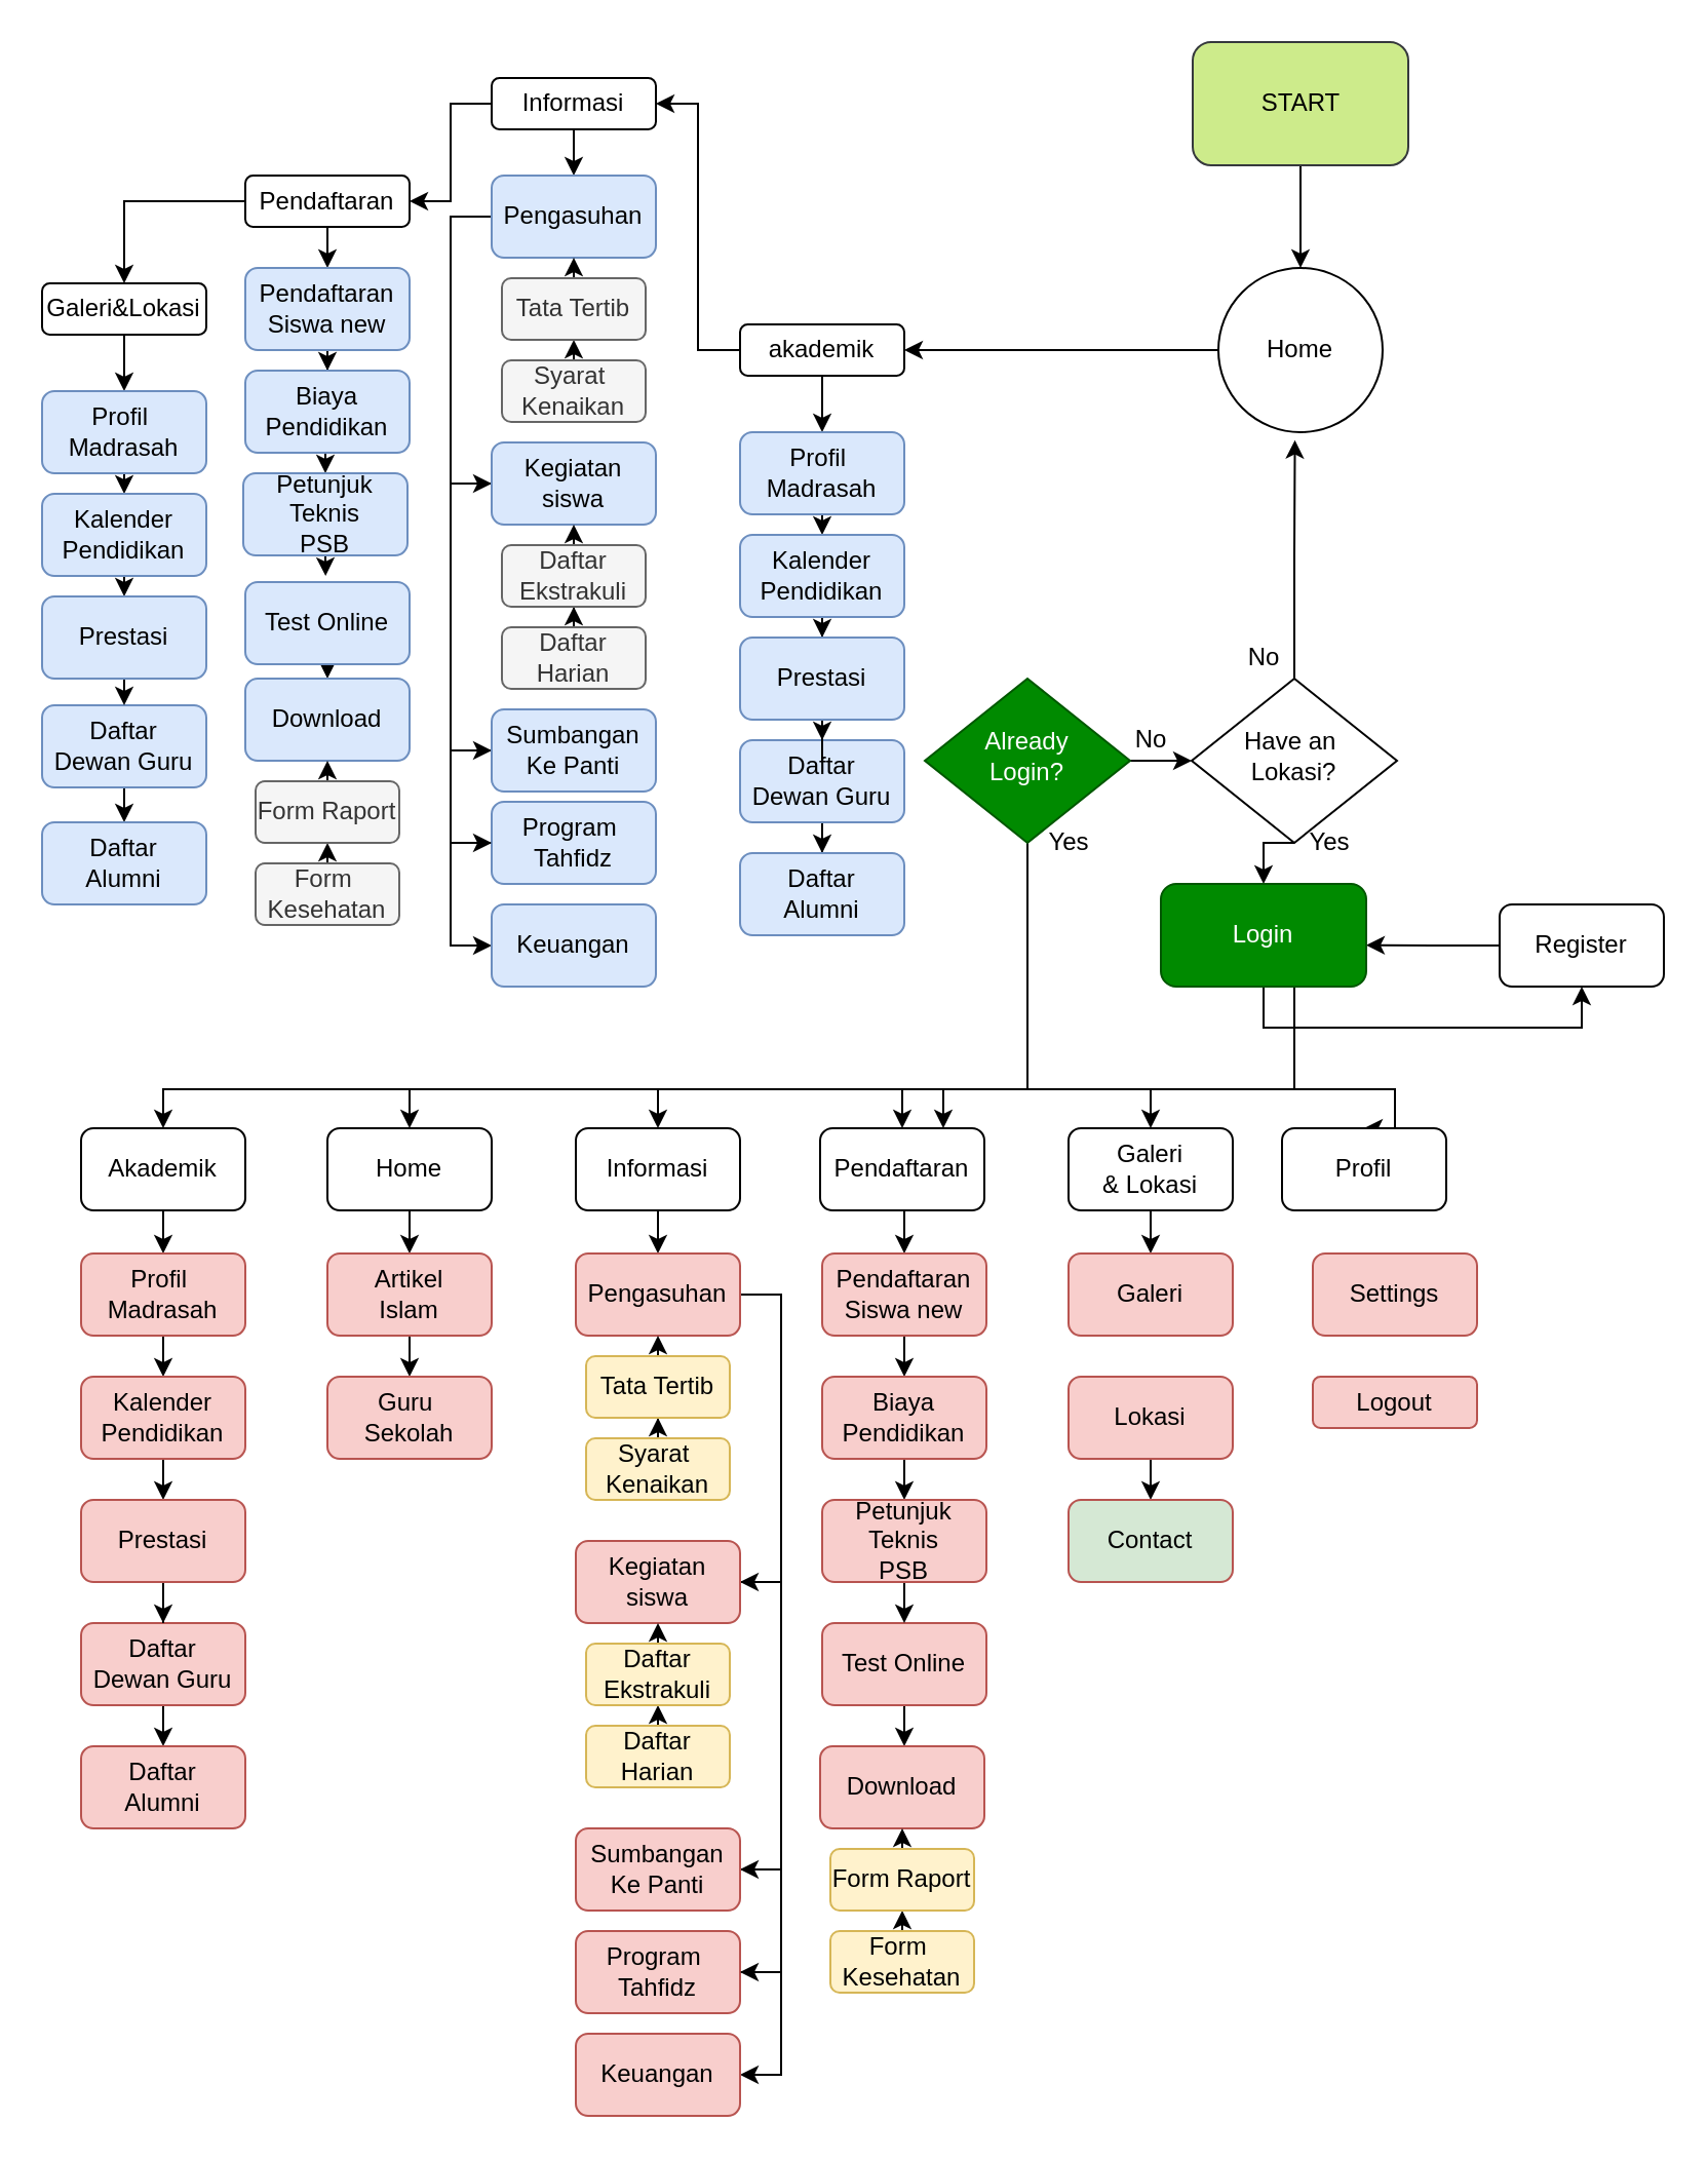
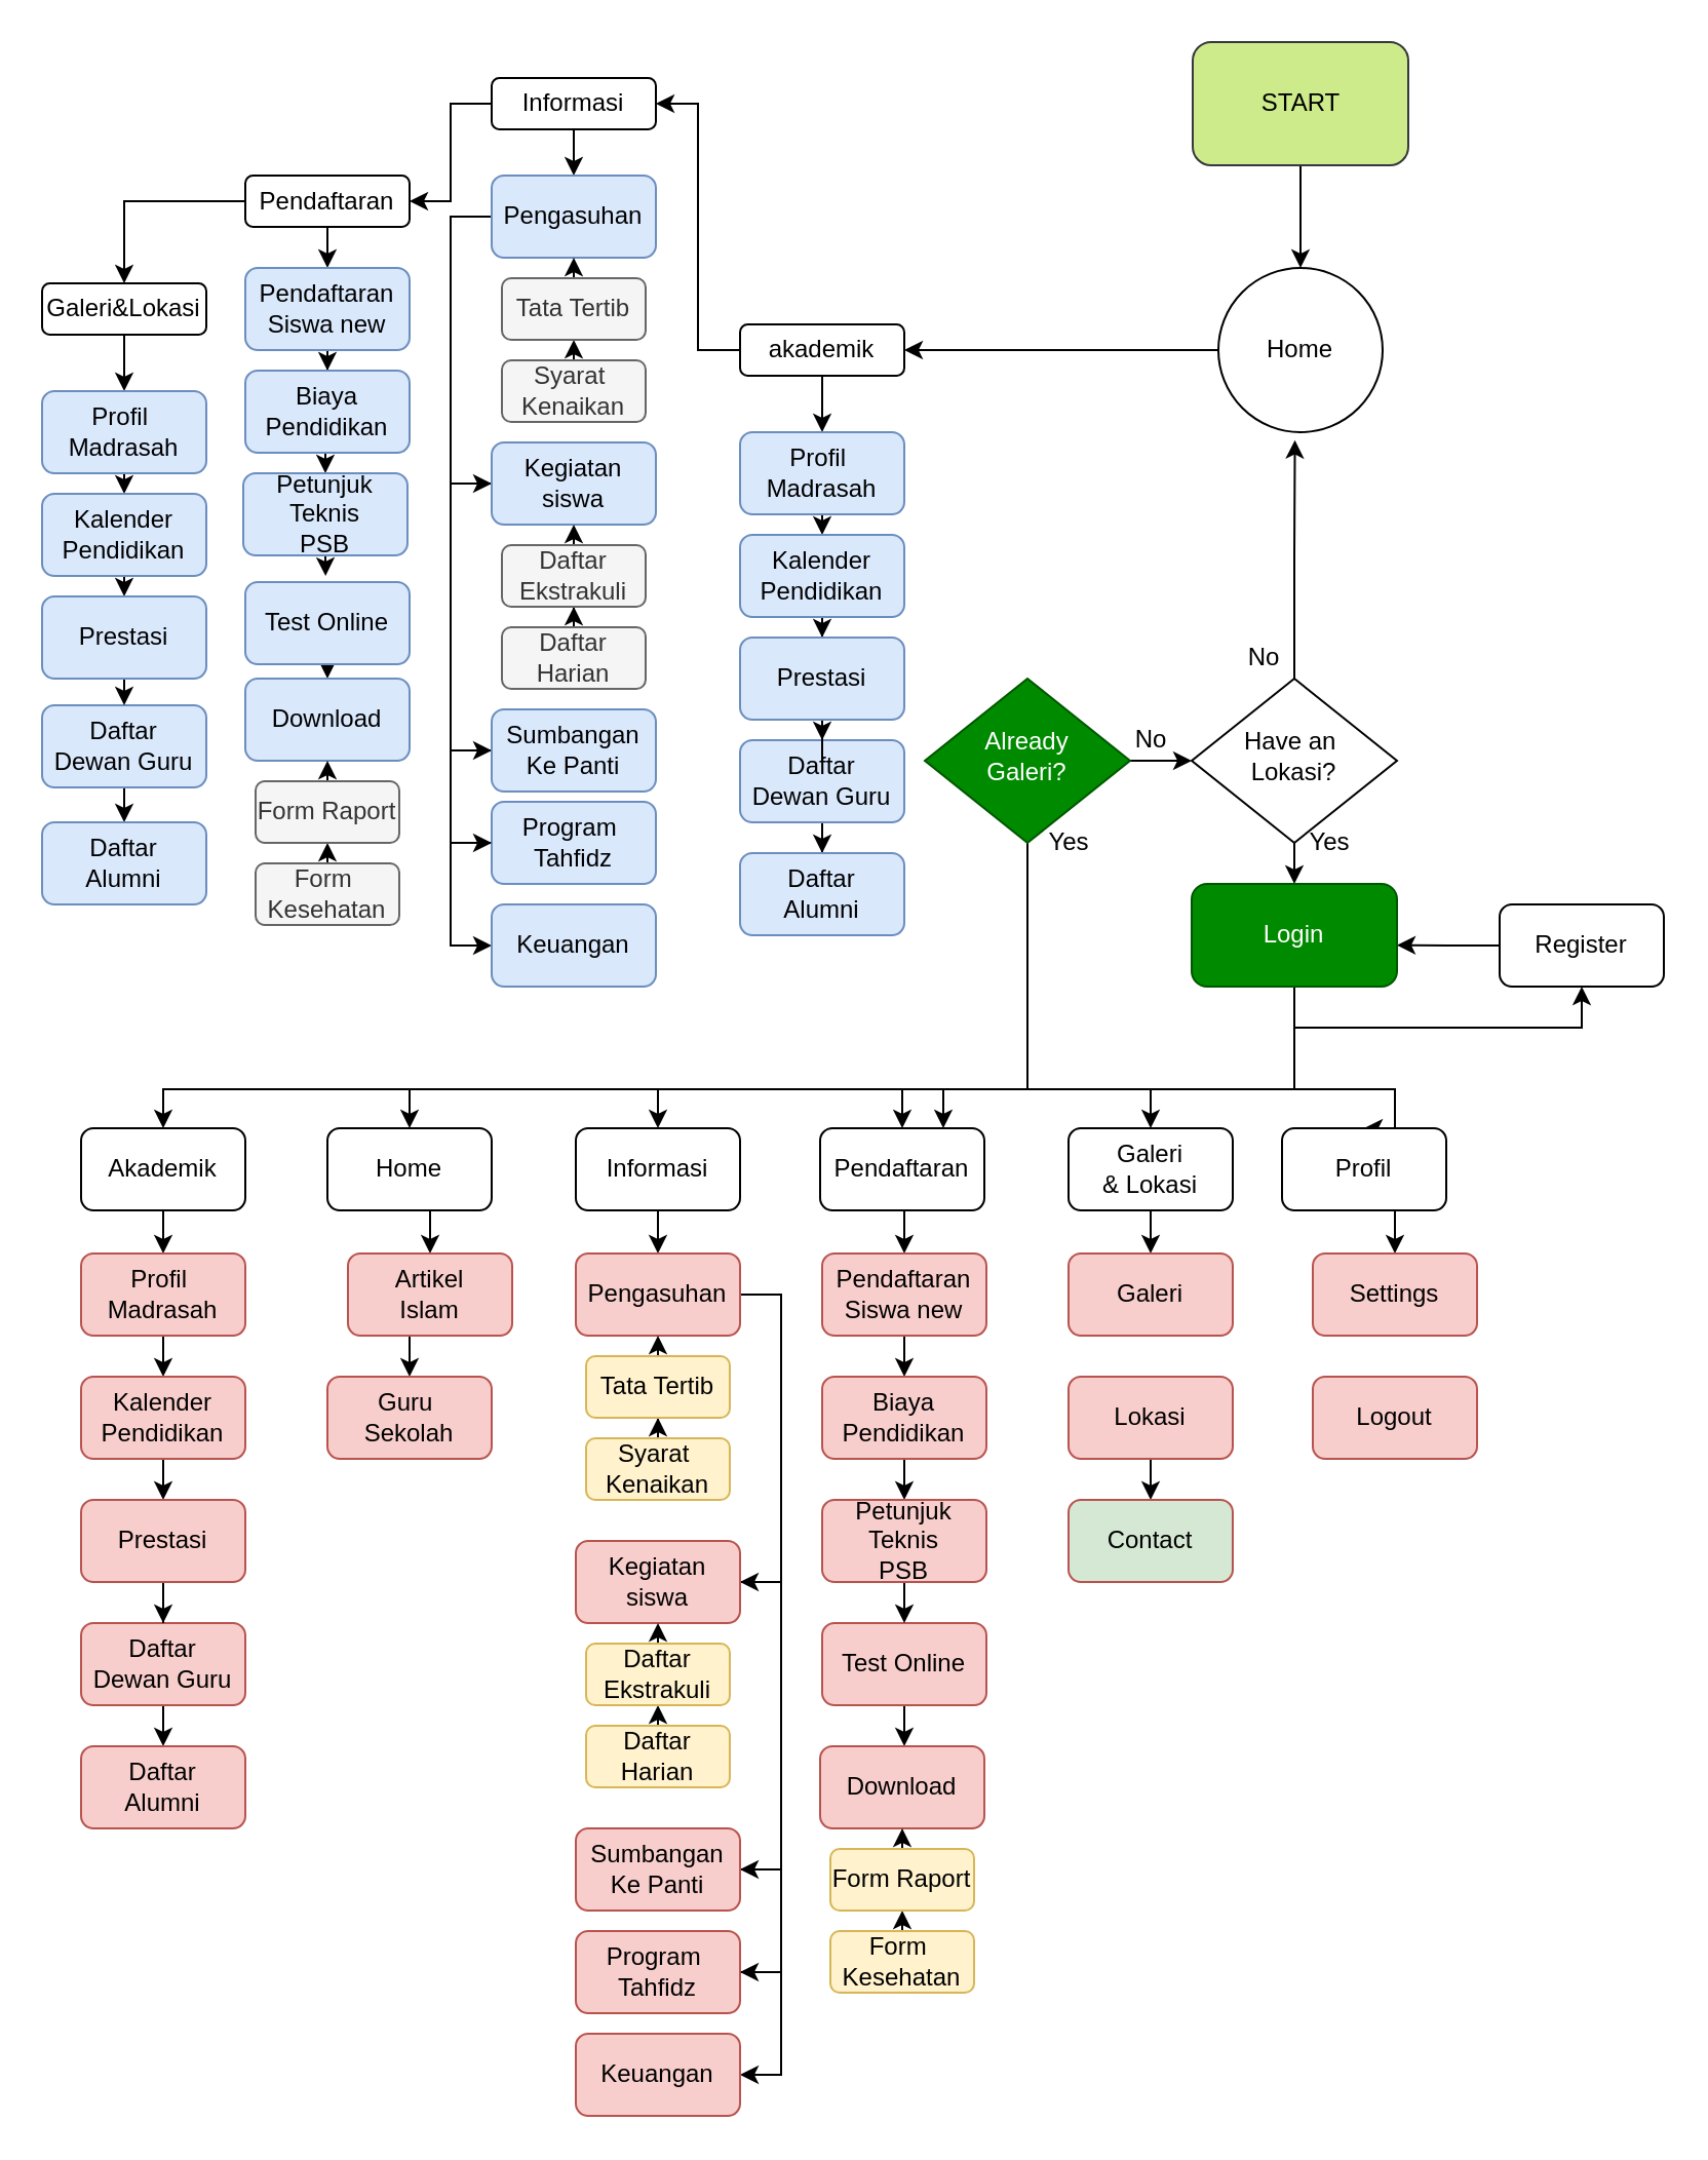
- <mxCell id="11" value="Already&lt;br&gt;Login?" style="rhombus;whiteSpace=wrap;html=1;shadow=0;fontFamily=Helvetica;fontSize=12;align=center;strokeWidth=1;spacing=6;spacingTop=-4;fillColor=#008a00;strokeColor=#005700;fontColor=#ffffff;" parent="1" vertex="1"><mxGeometry x="450" y="330" width="100" height="80" as="geometry" /></mxCell>
+ <mxCell id="11" value="Already&lt;br&gt;Galeri?" style="rhombus;whiteSpace=wrap;html=1;shadow=0;fontFamily=Helvetica;fontSize=12;align=center;strokeWidth=1;spacing=6;spacingTop=-4;fillColor=#008a00;strokeColor=#005700;fontColor=#ffffff;" parent="1" vertex="1"><mxGeometry x="450" y="330" width="100" height="80" as="geometry" /></mxCell>
- <mxCell id="33" value="Login" style="rounded=1;whiteSpace=wrap;html=1;fontSize=12;glass=0;strokeWidth=1;shadow=0;fillColor=#008a00;strokeColor=#005700;fontColor=#ffffff;" vertex="1" parent="1"><mxGeometry x="565" y="430" width="100" height="50" as="geometry" /></mxCell>
+ <mxCell id="33" value="Login" style="rounded=1;whiteSpace=wrap;html=1;fontSize=12;glass=0;strokeWidth=1;shadow=0;fillColor=#008a00;strokeColor=#005700;fontColor=#ffffff;" vertex="1" parent="1"><mxGeometry x="580" y="430" width="100" height="50" as="geometry" /></mxCell>
+ <mxCell id="93" style="edgeStyle=orthogonalEdgeStyle;rounded=0;orthogonalLoop=1;jettySize=auto;html=1;exitX=0.5;exitY=1;exitDx=0;exitDy=0;entryX=0.5;entryY=0;entryDx=0;entryDy=0;" edge="1" parent="1" source="94" target="95"><mxGeometry relative="1" as="geometry" /></mxCell>
- <mxCell id="57" value="Artikel&lt;br&gt;Islam" style="rounded=1;whiteSpace=wrap;html=1;fontSize=12;glass=0;strokeWidth=1;shadow=0;fillColor=#f8cecc;strokeColor=#b85450;" vertex="1" parent="1"><mxGeometry x="159" y="610" width="80" height="40" as="geometry" /></mxCell>
+ <mxCell id="57" value="Artikel&lt;br&gt;Islam" style="rounded=1;whiteSpace=wrap;html=1;fontSize=12;glass=0;strokeWidth=1;shadow=0;fillColor=#f8cecc;strokeColor=#b85450;" vertex="1" parent="1"><mxGeometry x="169" y="610" width="80" height="40" as="geometry" /></mxCell>
- <mxCell id="96" value="Logout" style="rounded=1;whiteSpace=wrap;html=1;fontSize=12;glass=0;strokeWidth=1;shadow=0;fillColor=#f8cecc;strokeColor=#b85450;" vertex="1" parent="1"><mxGeometry x="639" y="670" width="80" height="25" as="geometry" /></mxCell>
+ <mxCell id="96" value="Logout" style="rounded=1;whiteSpace=wrap;html=1;fontSize=12;glass=0;strokeWidth=1;shadow=0;fillColor=#f8cecc;strokeColor=#b85450;" vertex="1" parent="1"><mxGeometry x="639" y="670" width="80" height="40" as="geometry" /></mxCell>
